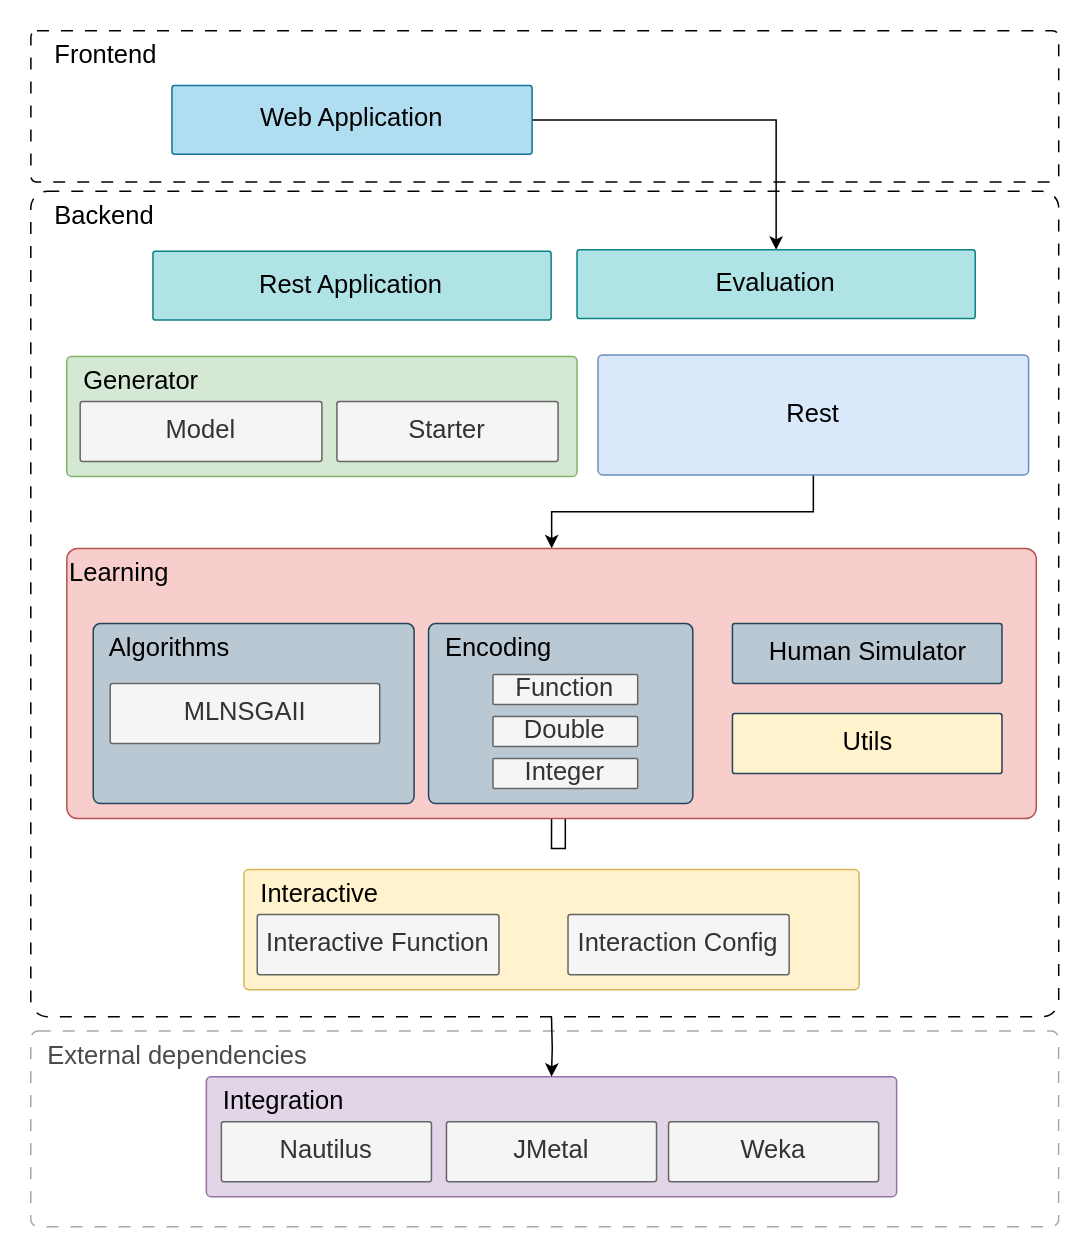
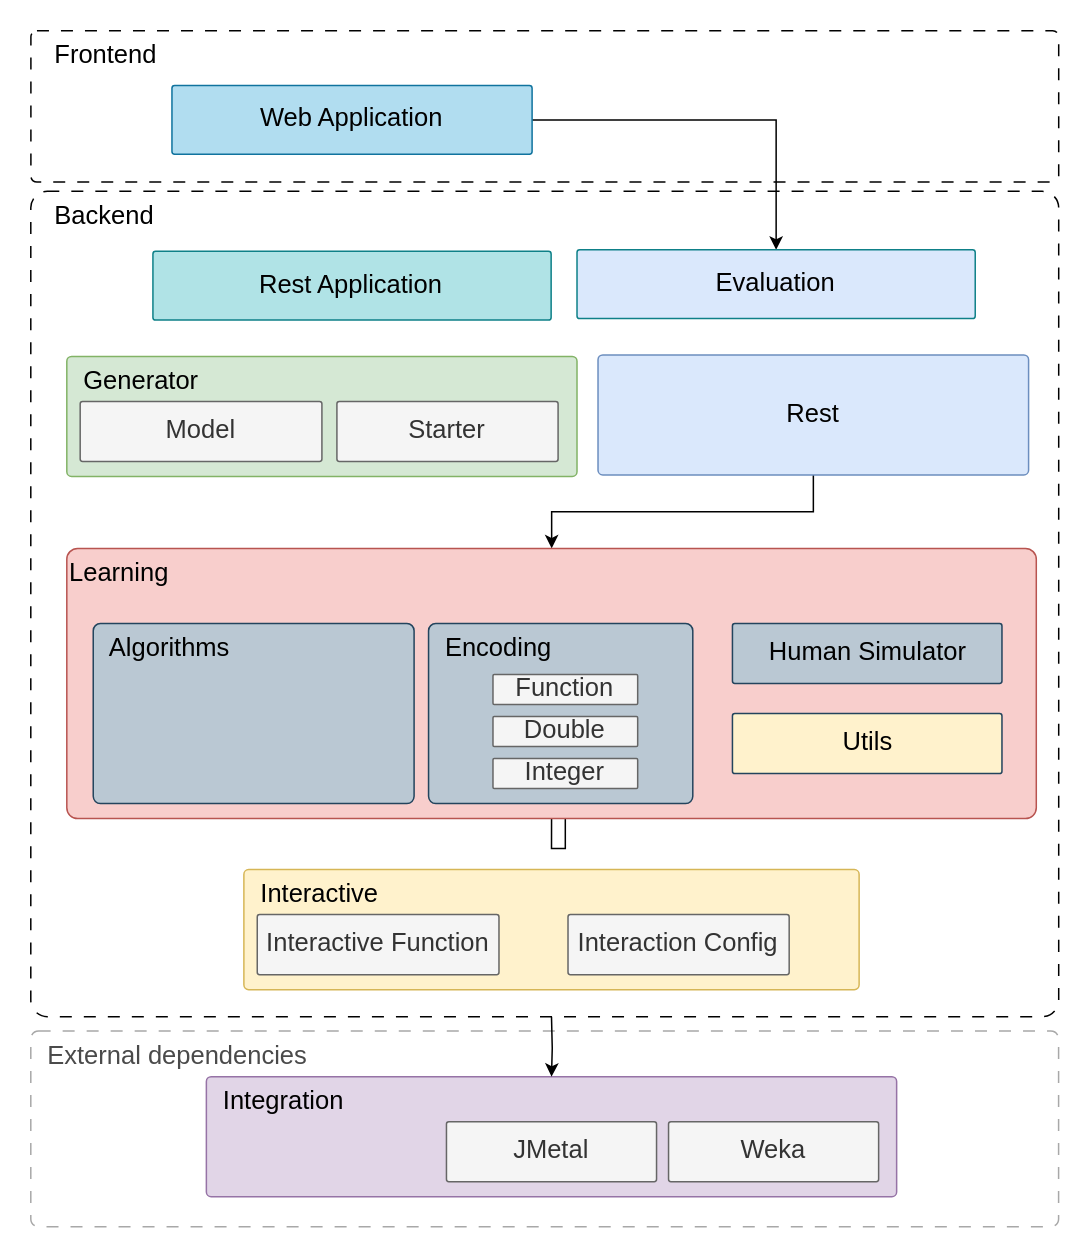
- <mxCell id="32" value="&lt;div style=&quot;padding-top: 0px; font-size: 17px;&quot;&gt;Evaluation&lt;/div&gt;" style="rounded=1;whiteSpace=wrap;html=1;align=center;verticalAlign=middle;arcSize=4;fontSize=17;container=0;fillColor=#b0e3e6;strokeColor=#0e8088;" vertex="1" parent="1"><mxGeometry x="383.996" y="165.997" width="265.366" height="45.833" as="geometry" /></mxCell>
+ <mxCell id="32" value="&lt;div style=&quot;padding-top: 0px; font-size: 17px;&quot;&gt;Evaluation&lt;/div&gt;" style="rounded=1;whiteSpace=wrap;html=1;align=center;verticalAlign=middle;arcSize=4;fontSize=17;container=0;fillColor=#dae8fc;strokeColor=#0e8088;" vertex="1" parent="1"><mxGeometry x="383.996" y="165.997" width="265.366" height="45.833" as="geometry" /></mxCell>
- <mxCell id="27" value="&lt;div style=&quot;padding-top: 0px; font-size: 17px;&quot;&gt;MLNSGAII&lt;/div&gt;" style="rounded=1;whiteSpace=wrap;html=1;align=center;verticalAlign=middle;arcSize=4;fontSize=17;container=0;fillColor=#f5f5f5;fontColor=#333333;strokeColor=#666666;" parent="1" vertex="1"><mxGeometry x="72.924" y="455" width="179.609" height="40" as="geometry" /></mxCell>
- <mxCell id="10" value="&lt;div style=&quot;padding-top: 0px; font-size: 17px;&quot;&gt;Nautilus&lt;/div&gt;" style="rounded=1;whiteSpace=wrap;html=1;align=center;verticalAlign=middle;arcSize=4;fontSize=17;container=0;fillColor=#f5f5f5;fontColor=#333333;strokeColor=#666666;" parent="1" vertex="1"><mxGeometry x="147" y="747" width="140" height="40" as="geometry" /></mxCell>
